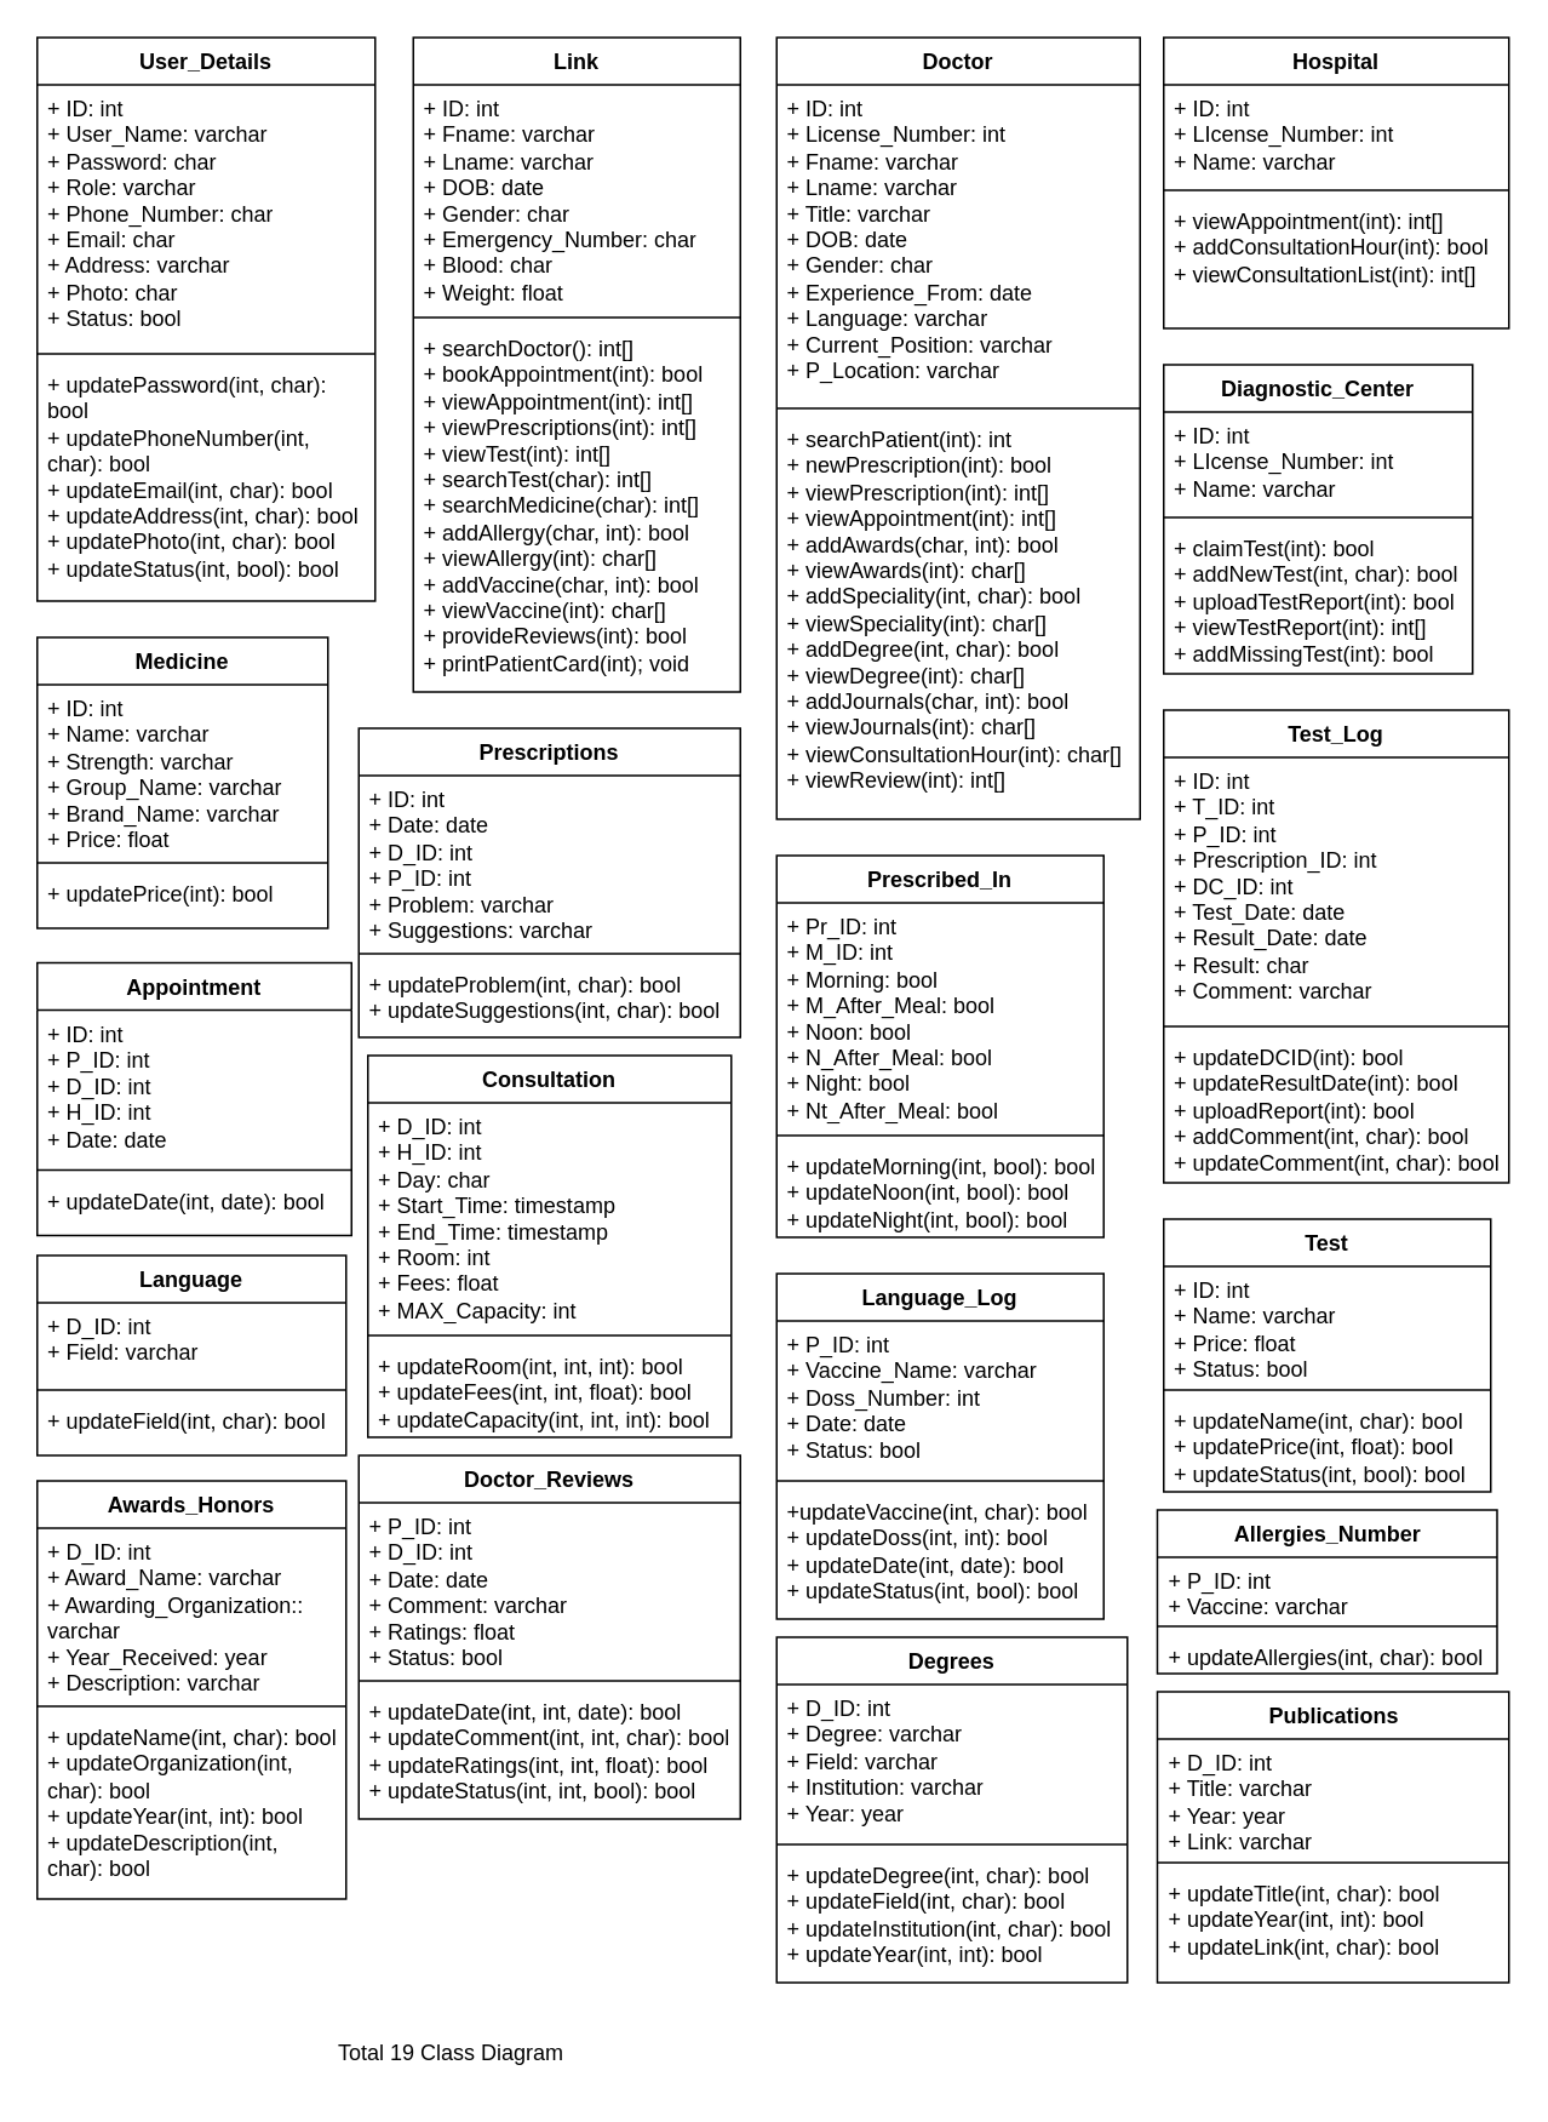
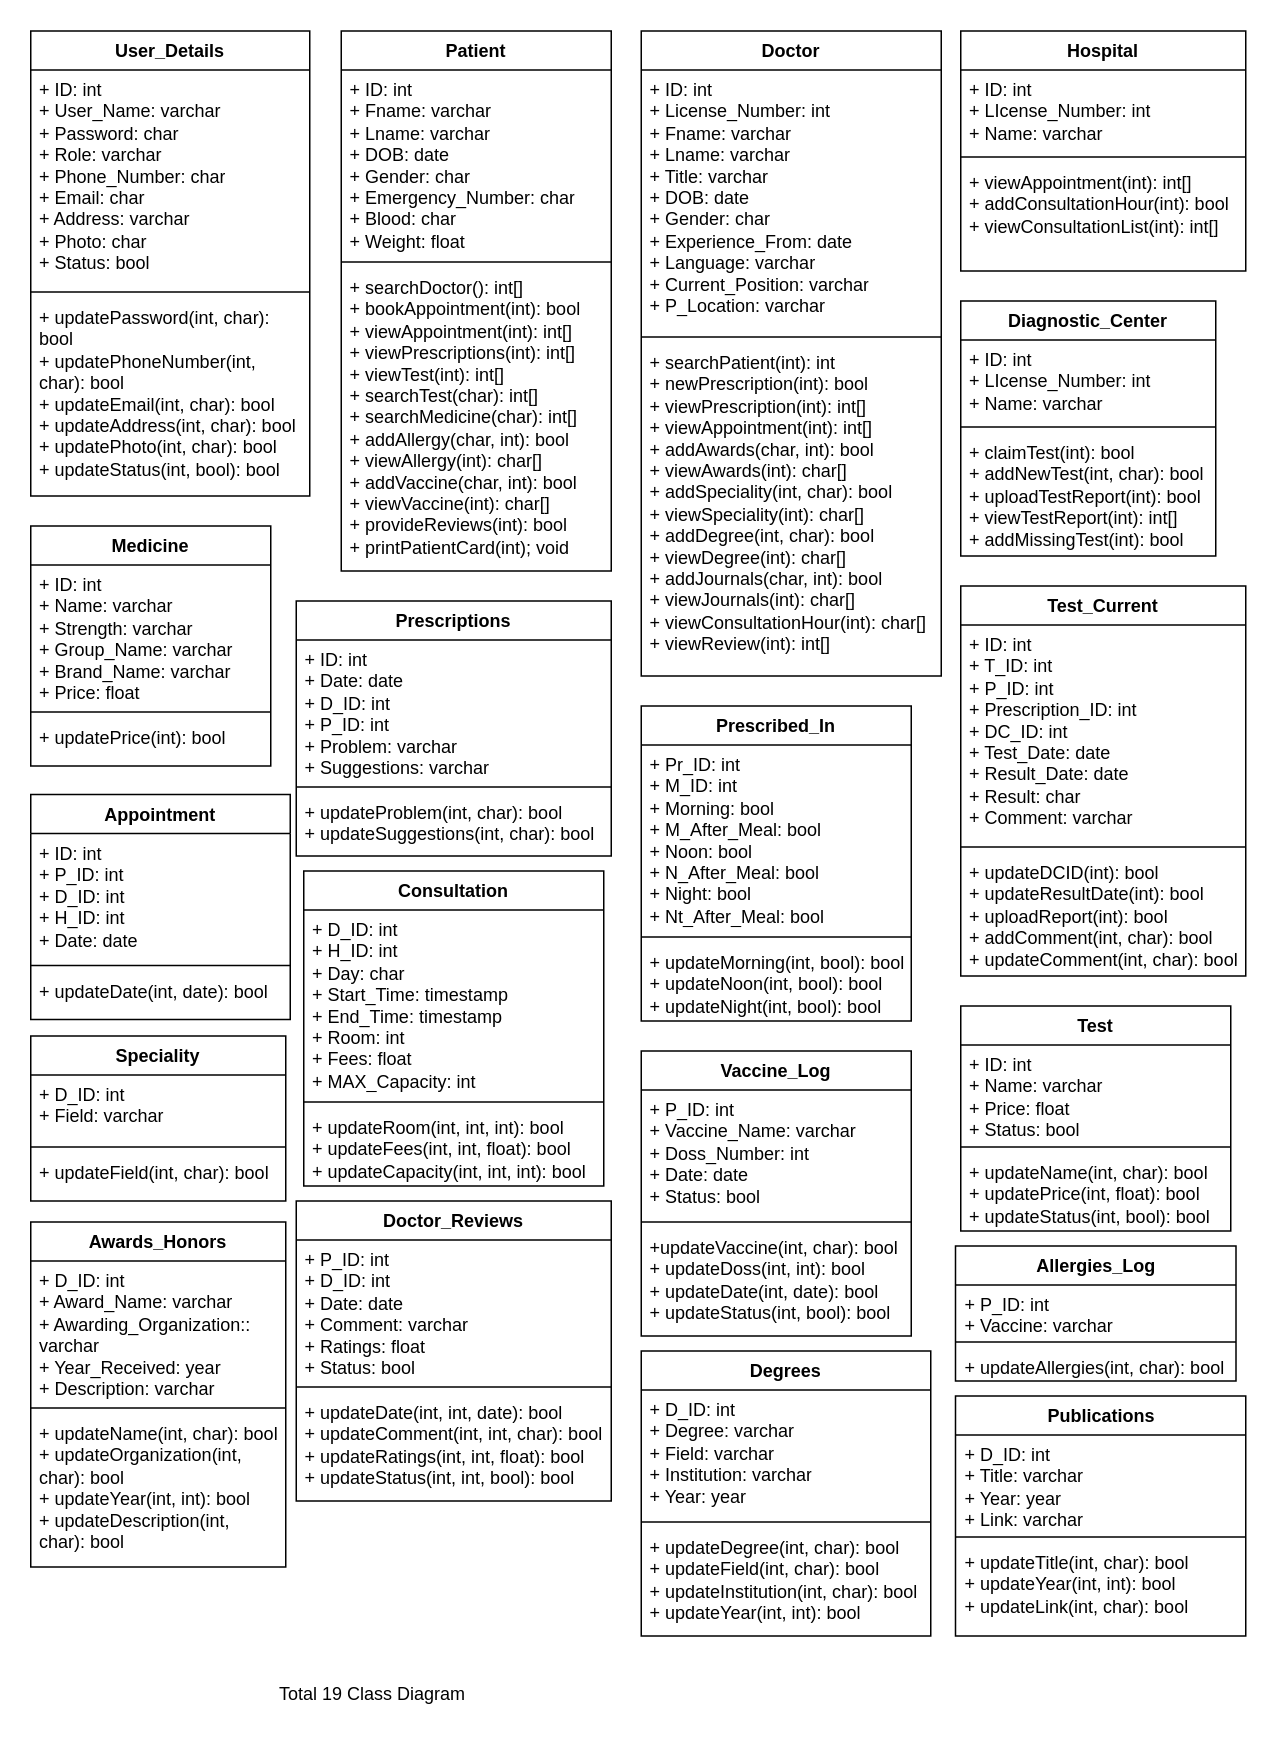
- <mxCell id="2" value="Link" style="swimlane;fontStyle=1;align=center;verticalAlign=top;childLayout=stackLayout;horizontal=1;startSize=26;horizontalStack=0;resizeParent=1;resizeParentMax=0;resizeLast=0;collapsible=1;marginBottom=0;whiteSpace=wrap;html=1;" vertex="1" parent="1"><mxGeometry x="227" y="20" width="180" height="360" as="geometry" /></mxCell>
+ <mxCell id="2" value="Patient" style="swimlane;fontStyle=1;align=center;verticalAlign=top;childLayout=stackLayout;horizontal=1;startSize=26;horizontalStack=0;resizeParent=1;resizeParentMax=0;resizeLast=0;collapsible=1;marginBottom=0;whiteSpace=wrap;html=1;" vertex="1" parent="1"><mxGeometry x="227" y="20" width="180" height="360" as="geometry" /></mxCell>
- <mxCell id="34" value="Test_Log" style="swimlane;fontStyle=1;align=center;verticalAlign=top;childLayout=stackLayout;horizontal=1;startSize=26;horizontalStack=0;resizeParent=1;resizeParentMax=0;resizeLast=0;collapsible=1;marginBottom=0;whiteSpace=wrap;html=1;" vertex="1" parent="1"><mxGeometry x="640" y="390" width="190" height="260" as="geometry" /></mxCell>
+ <mxCell id="34" value="Test_Current" style="swimlane;fontStyle=1;align=center;verticalAlign=top;childLayout=stackLayout;horizontal=1;startSize=26;horizontalStack=0;resizeParent=1;resizeParentMax=0;resizeLast=0;collapsible=1;marginBottom=0;whiteSpace=wrap;html=1;" vertex="1" parent="1"><mxGeometry x="640" y="390" width="190" height="260" as="geometry" /></mxCell>
- <mxCell id="62" value="Language" style="swimlane;fontStyle=1;align=center;verticalAlign=top;childLayout=stackLayout;horizontal=1;startSize=26;horizontalStack=0;resizeParent=1;resizeParentMax=0;resizeLast=0;collapsible=1;marginBottom=0;whiteSpace=wrap;html=1;" vertex="1" parent="1"><mxGeometry x="20" y="690" width="170" height="110" as="geometry" /></mxCell>
+ <mxCell id="62" value="Speciality" style="swimlane;fontStyle=1;align=center;verticalAlign=top;childLayout=stackLayout;horizontal=1;startSize=26;horizontalStack=0;resizeParent=1;resizeParentMax=0;resizeLast=0;collapsible=1;marginBottom=0;whiteSpace=wrap;html=1;" vertex="1" parent="1"><mxGeometry x="20" y="690" width="170" height="110" as="geometry" /></mxCell>
- <mxCell id="50" value="Language_Log" style="swimlane;fontStyle=1;align=center;verticalAlign=top;childLayout=stackLayout;horizontal=1;startSize=26;horizontalStack=0;resizeParent=1;resizeParentMax=0;resizeLast=0;collapsible=1;marginBottom=0;whiteSpace=wrap;html=1;" vertex="1" parent="1"><mxGeometry x="427" y="700" width="180" height="190" as="geometry" /></mxCell>
+ <mxCell id="50" value="Vaccine_Log" style="swimlane;fontStyle=1;align=center;verticalAlign=top;childLayout=stackLayout;horizontal=1;startSize=26;horizontalStack=0;resizeParent=1;resizeParentMax=0;resizeLast=0;collapsible=1;marginBottom=0;whiteSpace=wrap;html=1;" vertex="1" parent="1"><mxGeometry x="427" y="700" width="180" height="190" as="geometry" /></mxCell>
- <mxCell id="54" value="Allergies_Number" style="swimlane;fontStyle=1;align=center;verticalAlign=top;childLayout=stackLayout;horizontal=1;startSize=26;horizontalStack=0;resizeParent=1;resizeParentMax=0;resizeLast=0;collapsible=1;marginBottom=0;whiteSpace=wrap;html=1;" vertex="1" parent="1"><mxGeometry x="636.5" y="830" width="187" height="90" as="geometry" /></mxCell>
+ <mxCell id="54" value="Allergies_Log" style="swimlane;fontStyle=1;align=center;verticalAlign=top;childLayout=stackLayout;horizontal=1;startSize=26;horizontalStack=0;resizeParent=1;resizeParentMax=0;resizeLast=0;collapsible=1;marginBottom=0;whiteSpace=wrap;html=1;" vertex="1" parent="1"><mxGeometry x="636.5" y="830" width="187" height="90" as="geometry" /></mxCell>
